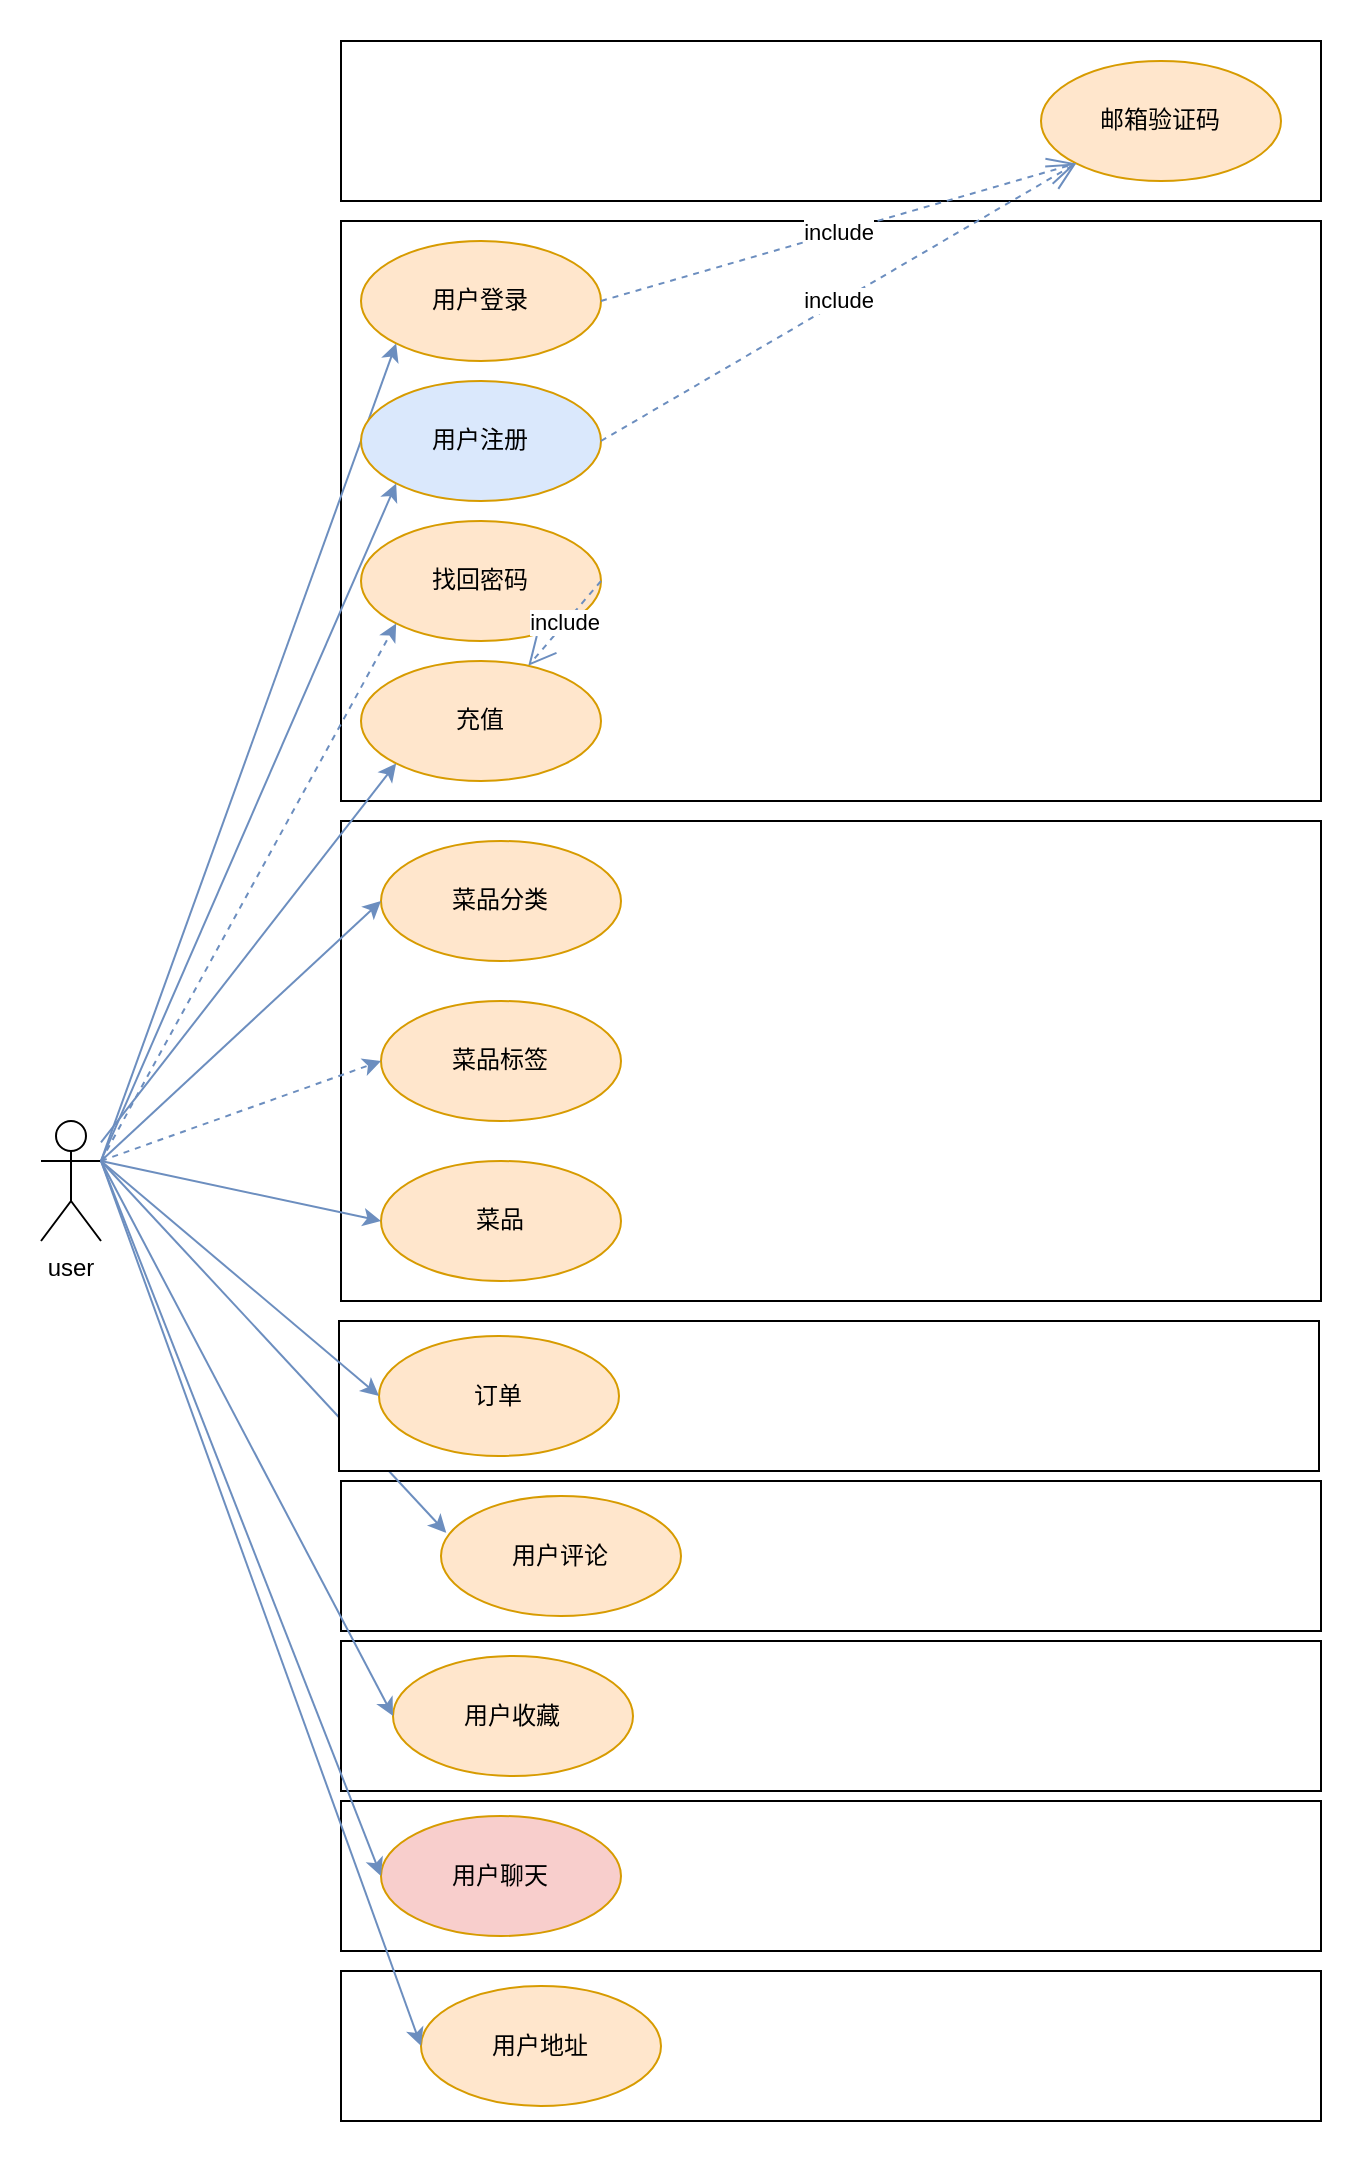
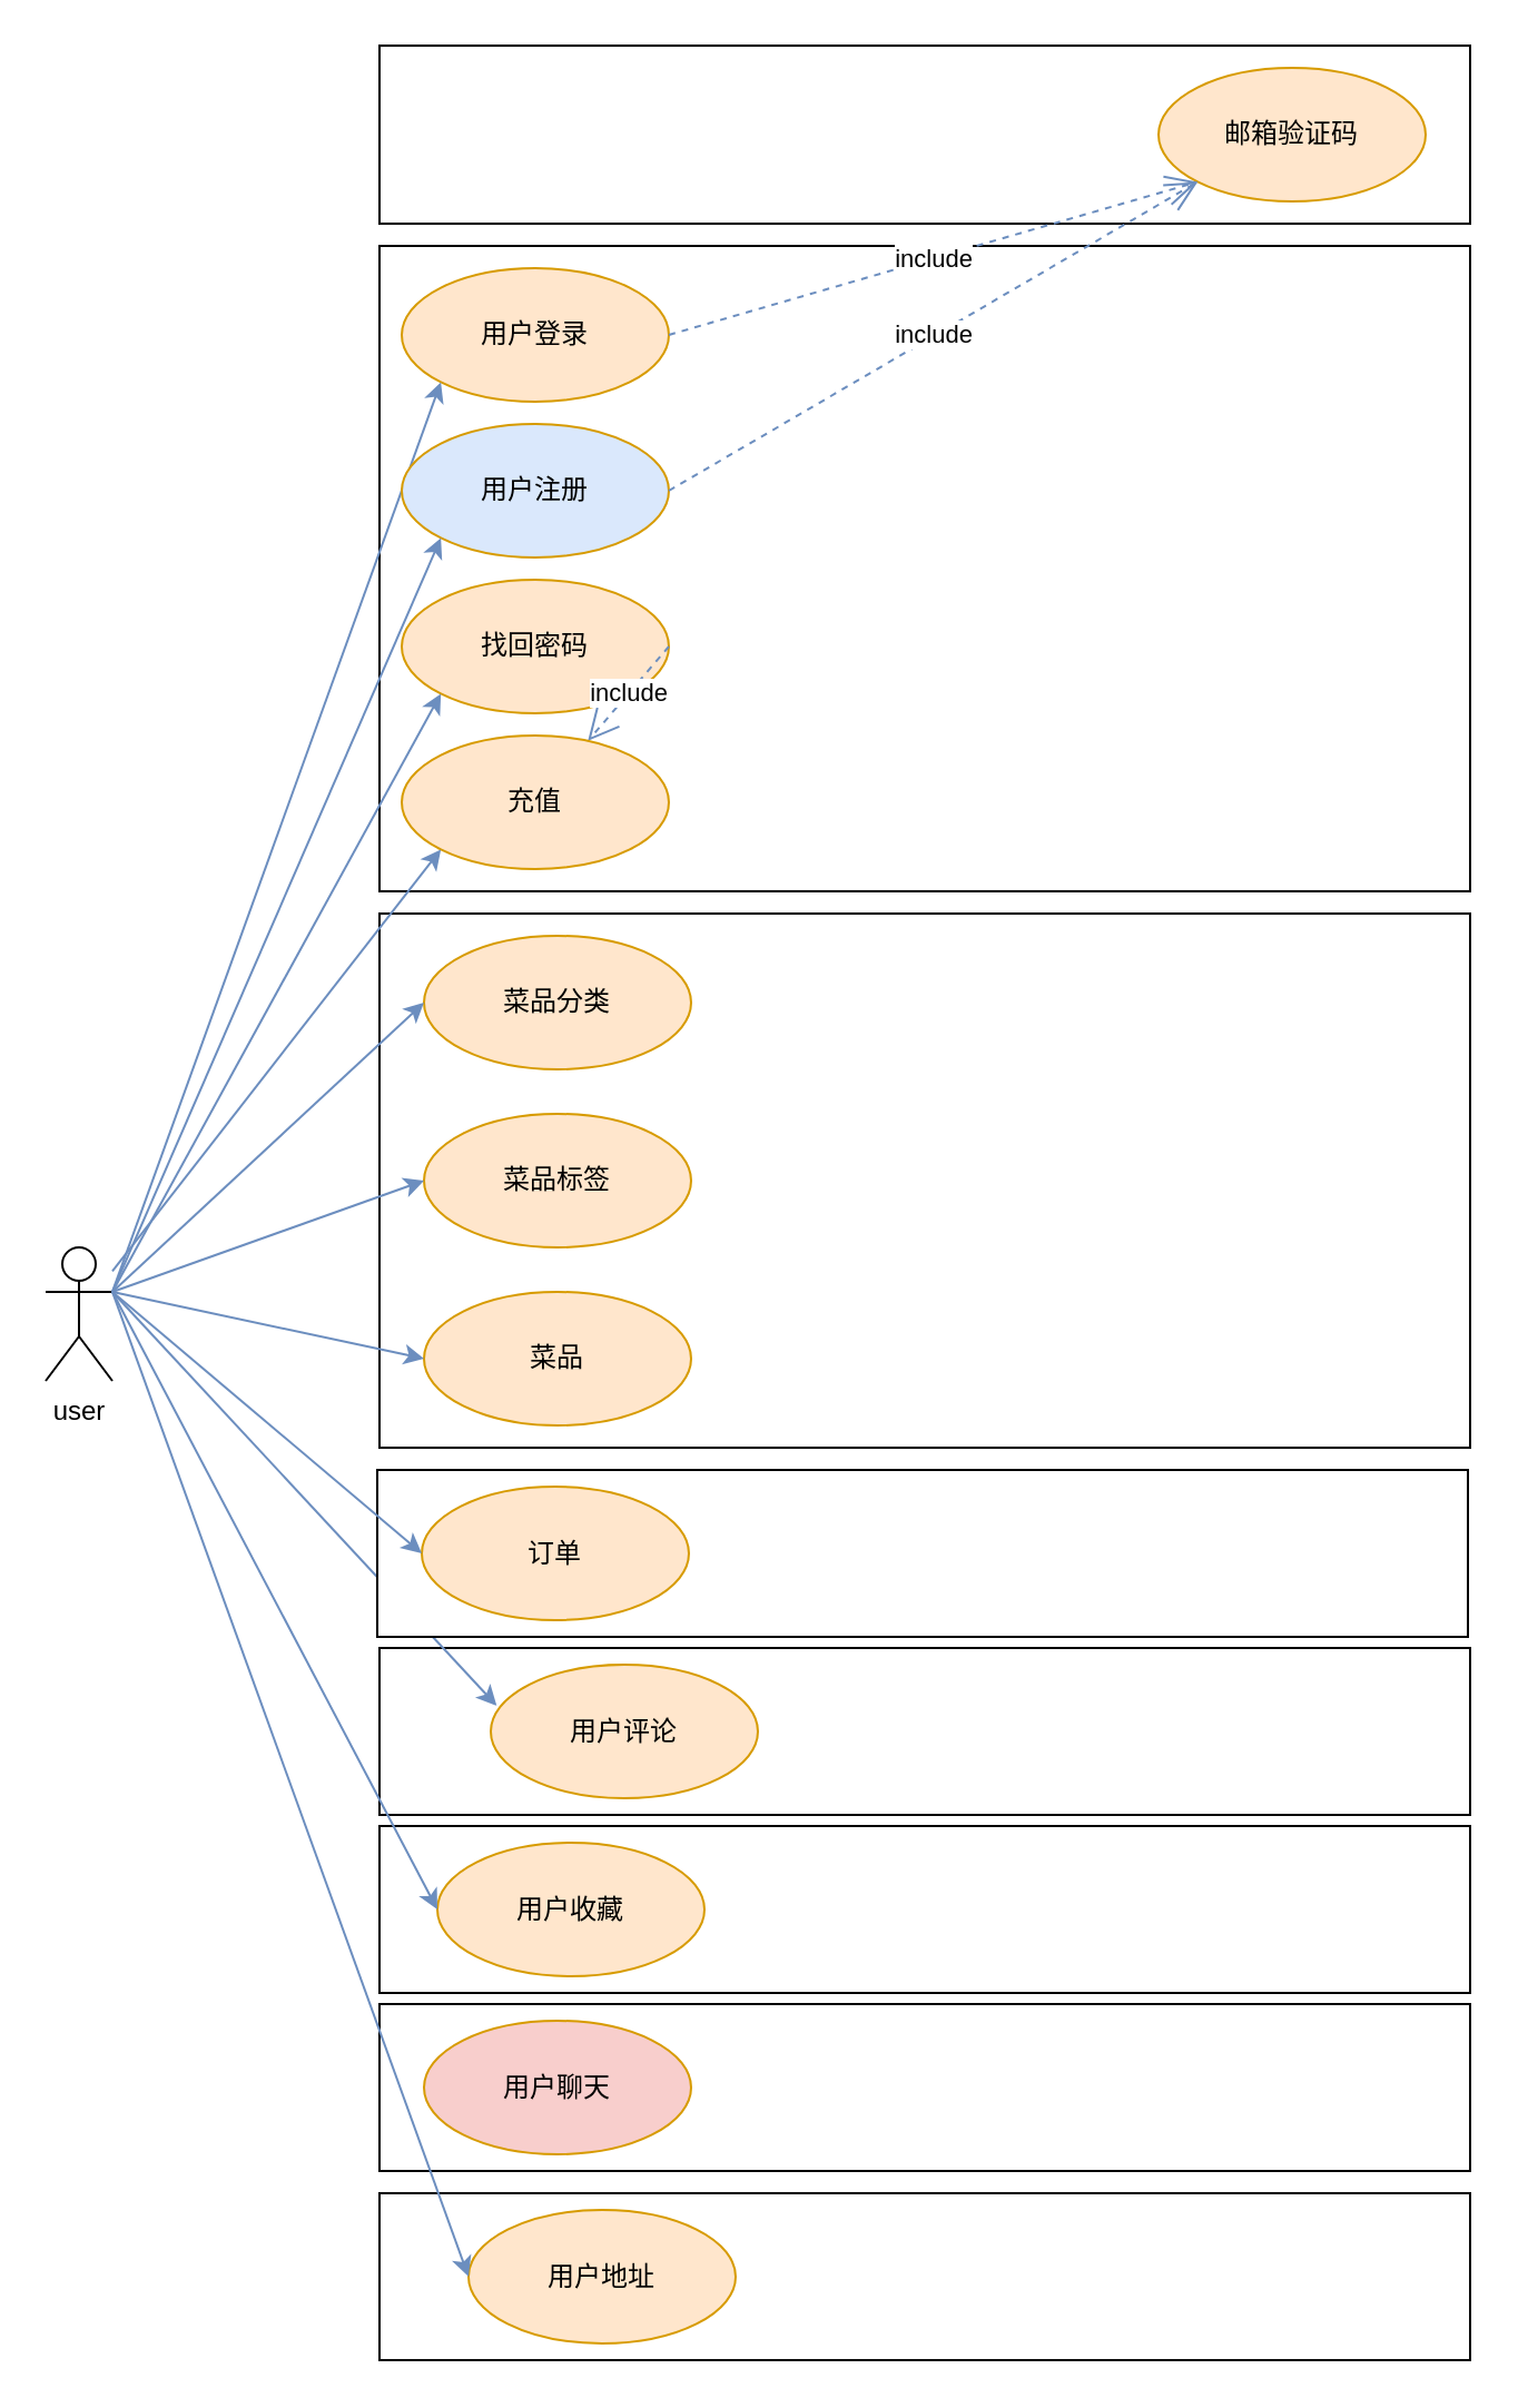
- <mxCell id="13" value="" style="endArrow=classic;html=1;rounded=0;exitX=1;exitY=0.333;exitDx=0;exitDy=0;exitPerimeter=0;fillColor=#dae8fc;strokeColor=#6c8ebf;entryX=0;entryY=1;entryDx=0;entryDy=0;dashed=1;" parent="1" source="3" target="12" edge="1"><mxGeometry width="50" height="50" relative="1" as="geometry"><mxPoint x="140" y="503" as="sourcePoint" /><mxPoint x="324" y="310" as="targetPoint" /></mxGeometry></mxCell>
+ <mxCell id="13" value="" style="endArrow=classic;html=1;rounded=0;exitX=1;exitY=0.333;exitDx=0;exitDy=0;exitPerimeter=0;fillColor=#dae8fc;strokeColor=#6c8ebf;entryX=0;entryY=1;entryDx=0;entryDy=0;" parent="1" source="3" target="12" edge="1"><mxGeometry width="50" height="50" relative="1" as="geometry"><mxPoint x="140" y="503" as="sourcePoint" /><mxPoint x="324" y="310" as="targetPoint" /></mxGeometry></mxCell>
- <mxCell id="19" value="" style="endArrow=classic;html=1;rounded=0;exitX=1;exitY=0.333;exitDx=0;exitDy=0;exitPerimeter=0;fillColor=#dae8fc;strokeColor=#6c8ebf;entryX=0;entryY=0.5;entryDx=0;entryDy=0;dashed=1;" parent="1" source="3" target="18" edge="1"><mxGeometry width="50" height="50" relative="1" as="geometry"><mxPoint x="150" y="370" as="sourcePoint" /><mxPoint x="274" y="390" as="targetPoint" /></mxGeometry></mxCell>
+ <mxCell id="19" value="" style="endArrow=classic;html=1;rounded=0;exitX=1;exitY=0.333;exitDx=0;exitDy=0;exitPerimeter=0;fillColor=#dae8fc;strokeColor=#6c8ebf;entryX=0;entryY=0.5;entryDx=0;entryDy=0;" parent="1" source="3" target="18" edge="1"><mxGeometry width="50" height="50" relative="1" as="geometry"><mxPoint x="150" y="370" as="sourcePoint" /><mxPoint x="274" y="390" as="targetPoint" /></mxGeometry></mxCell>
- <mxCell id="33" value="" style="endArrow=classic;html=1;rounded=0;exitX=1;exitY=0.333;exitDx=0;exitDy=0;exitPerimeter=0;fillColor=#dae8fc;strokeColor=#6c8ebf;entryX=0;entryY=0.5;entryDx=0;entryDy=0;" parent="1" source="3" target="32" edge="1"><mxGeometry width="50" height="50" relative="1" as="geometry"><mxPoint x="150" y="710" as="sourcePoint" /><mxPoint x="290" y="1098" as="targetPoint" /></mxGeometry></mxCell>
